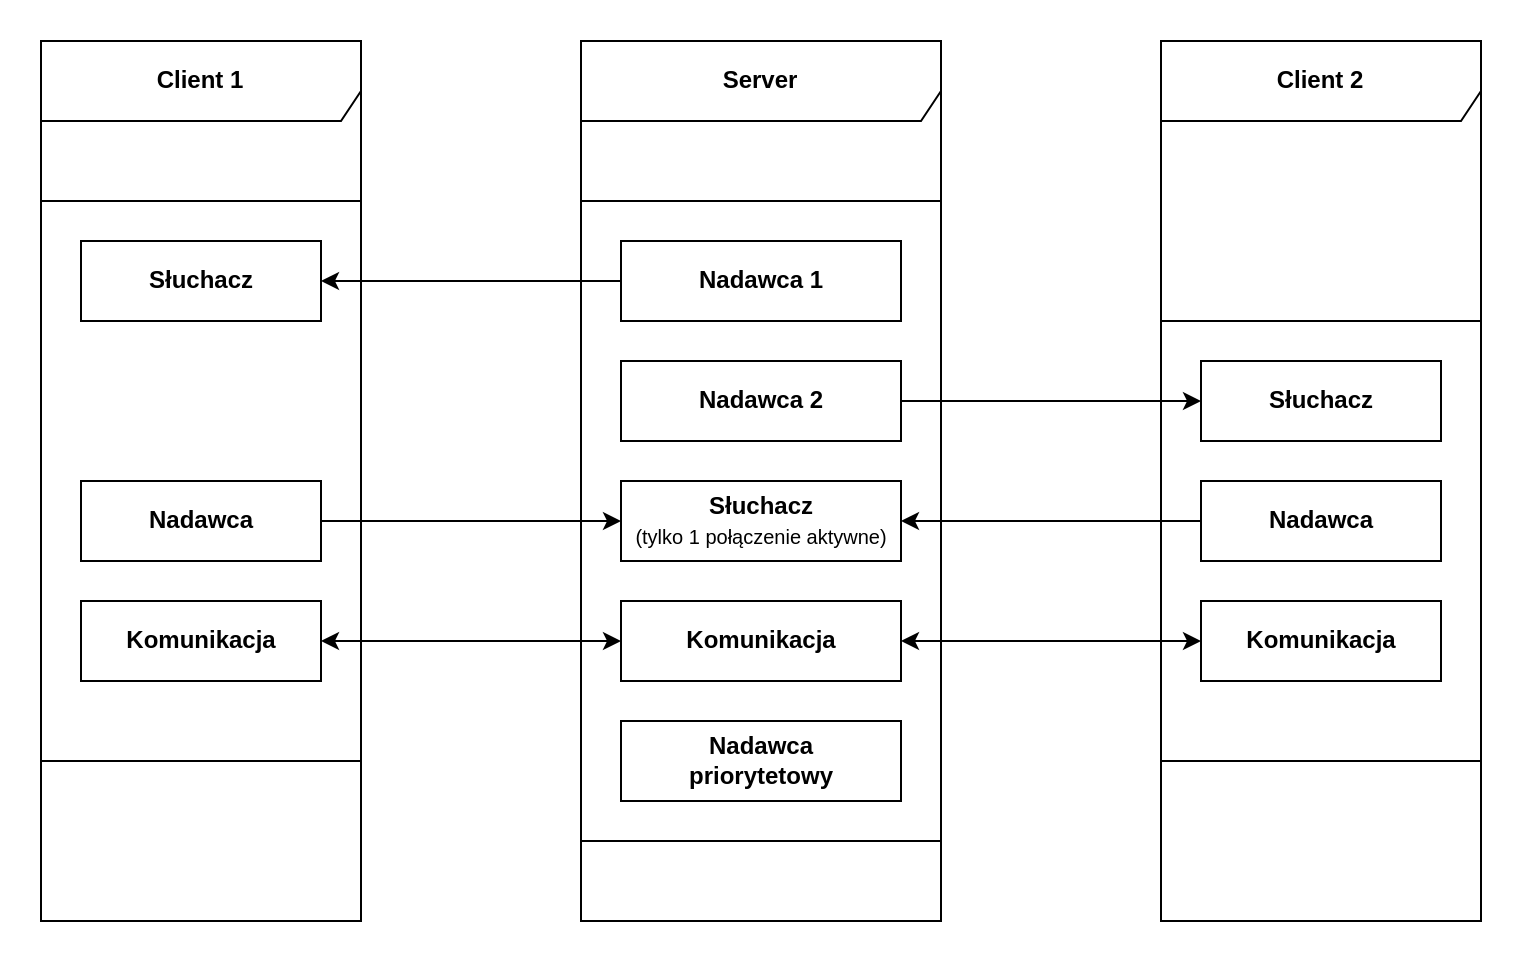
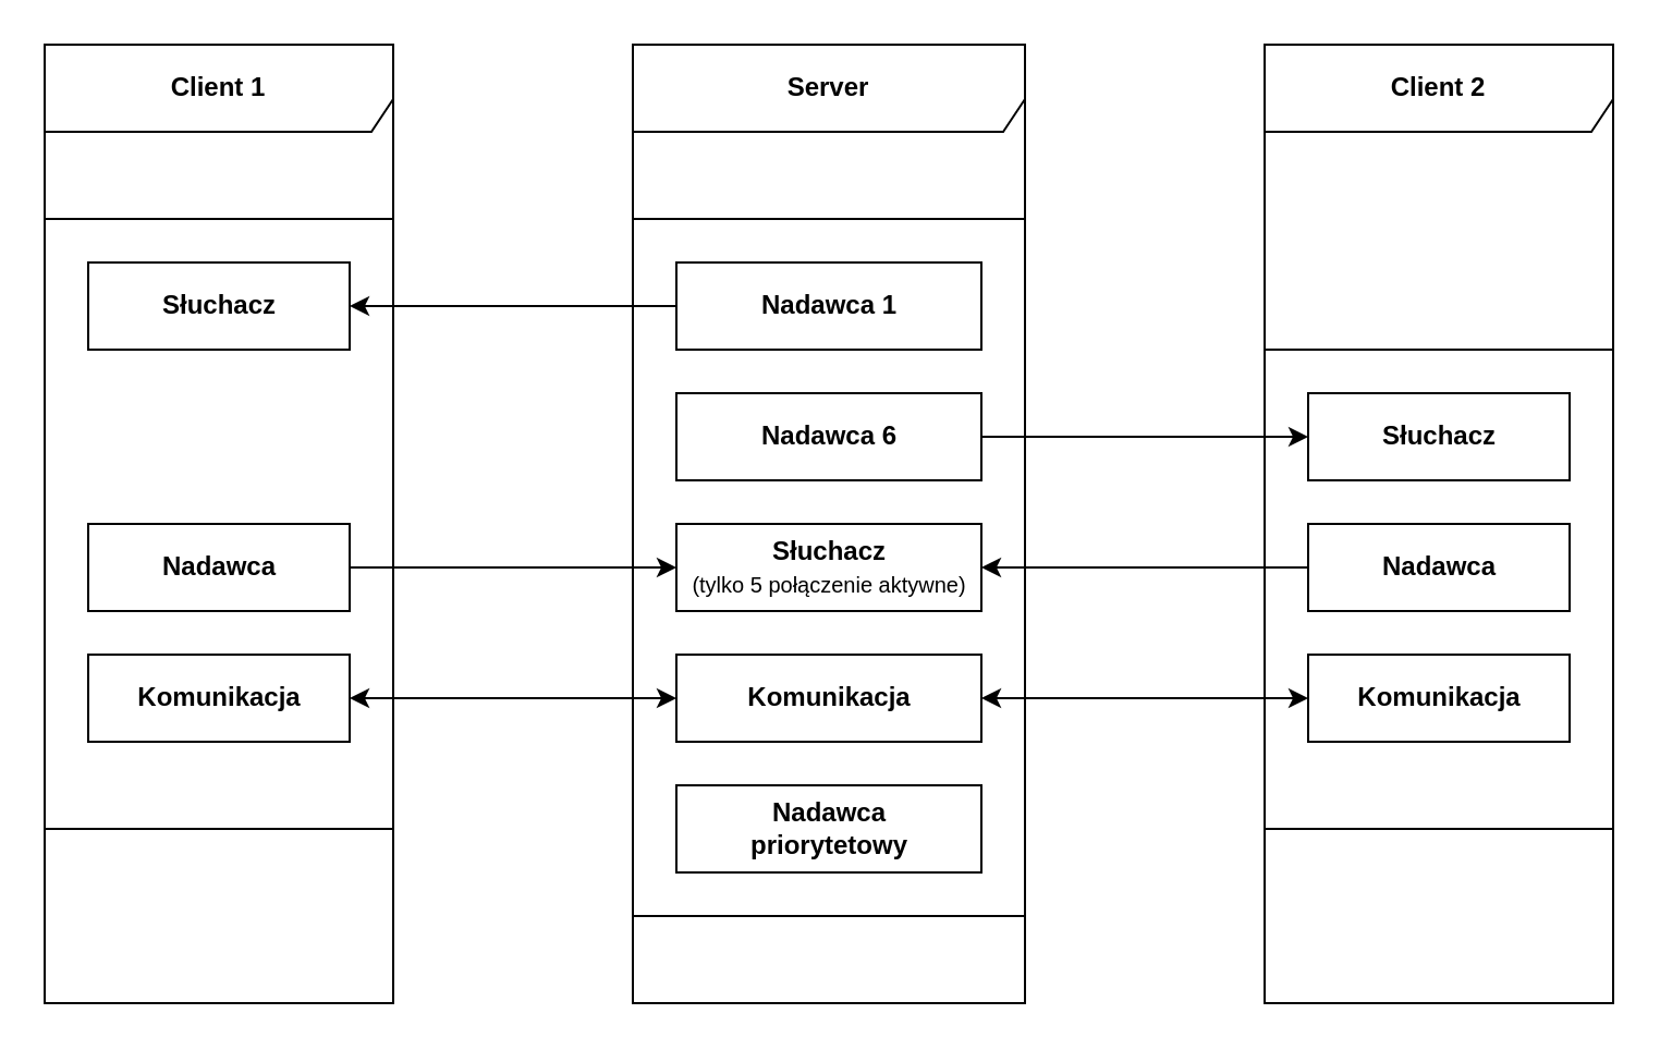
- <mxCell id="18" value="&lt;span style=&quot;font-family: &amp;#34;arial&amp;#34;&quot;&gt;&lt;font style=&quot;font-size: 12px&quot;&gt;&lt;b&gt;Nadawca 2&lt;/b&gt;&lt;/font&gt;&lt;/span&gt;" style="html=1;" vertex="1" parent="1"><mxGeometry x="310" y="180" width="140" height="40" as="geometry" /></mxCell>
+ <mxCell id="18" value="&lt;span style=&quot;font-family: &amp;#34;arial&amp;#34;&quot;&gt;&lt;font style=&quot;font-size: 12px&quot;&gt;&lt;b&gt;Nadawca 6&lt;/b&gt;&lt;/font&gt;&lt;/span&gt;" style="html=1;" vertex="1" parent="1"><mxGeometry x="310" y="180" width="140" height="40" as="geometry" /></mxCell>
- <mxCell id="23" value="&lt;span style=&quot;font-family: &amp;#34;arial&amp;#34;&quot;&gt;&lt;font&gt;&lt;b style=&quot;font-size: 12px&quot;&gt;Słuchacz&lt;/b&gt;&lt;br&gt;&lt;font style=&quot;font-size: 10px&quot;&gt;(tylko 1 połączenie aktywne)&lt;/font&gt;&lt;br&gt;&lt;/font&gt;&lt;/span&gt;" style="html=1;" vertex="1" parent="1"><mxGeometry x="310" y="240" width="140" height="40" as="geometry" /></mxCell>
+ <mxCell id="23" value="&lt;span style=&quot;font-family: &amp;#34;arial&amp;#34;&quot;&gt;&lt;font&gt;&lt;b style=&quot;font-size: 12px&quot;&gt;Słuchacz&lt;/b&gt;&lt;br&gt;&lt;font style=&quot;font-size: 10px&quot;&gt;(tylko 5 połączenie aktywne)&lt;/font&gt;&lt;br&gt;&lt;/font&gt;&lt;/span&gt;" style="html=1;" vertex="1" parent="1"><mxGeometry x="310" y="240" width="140" height="40" as="geometry" /></mxCell>
